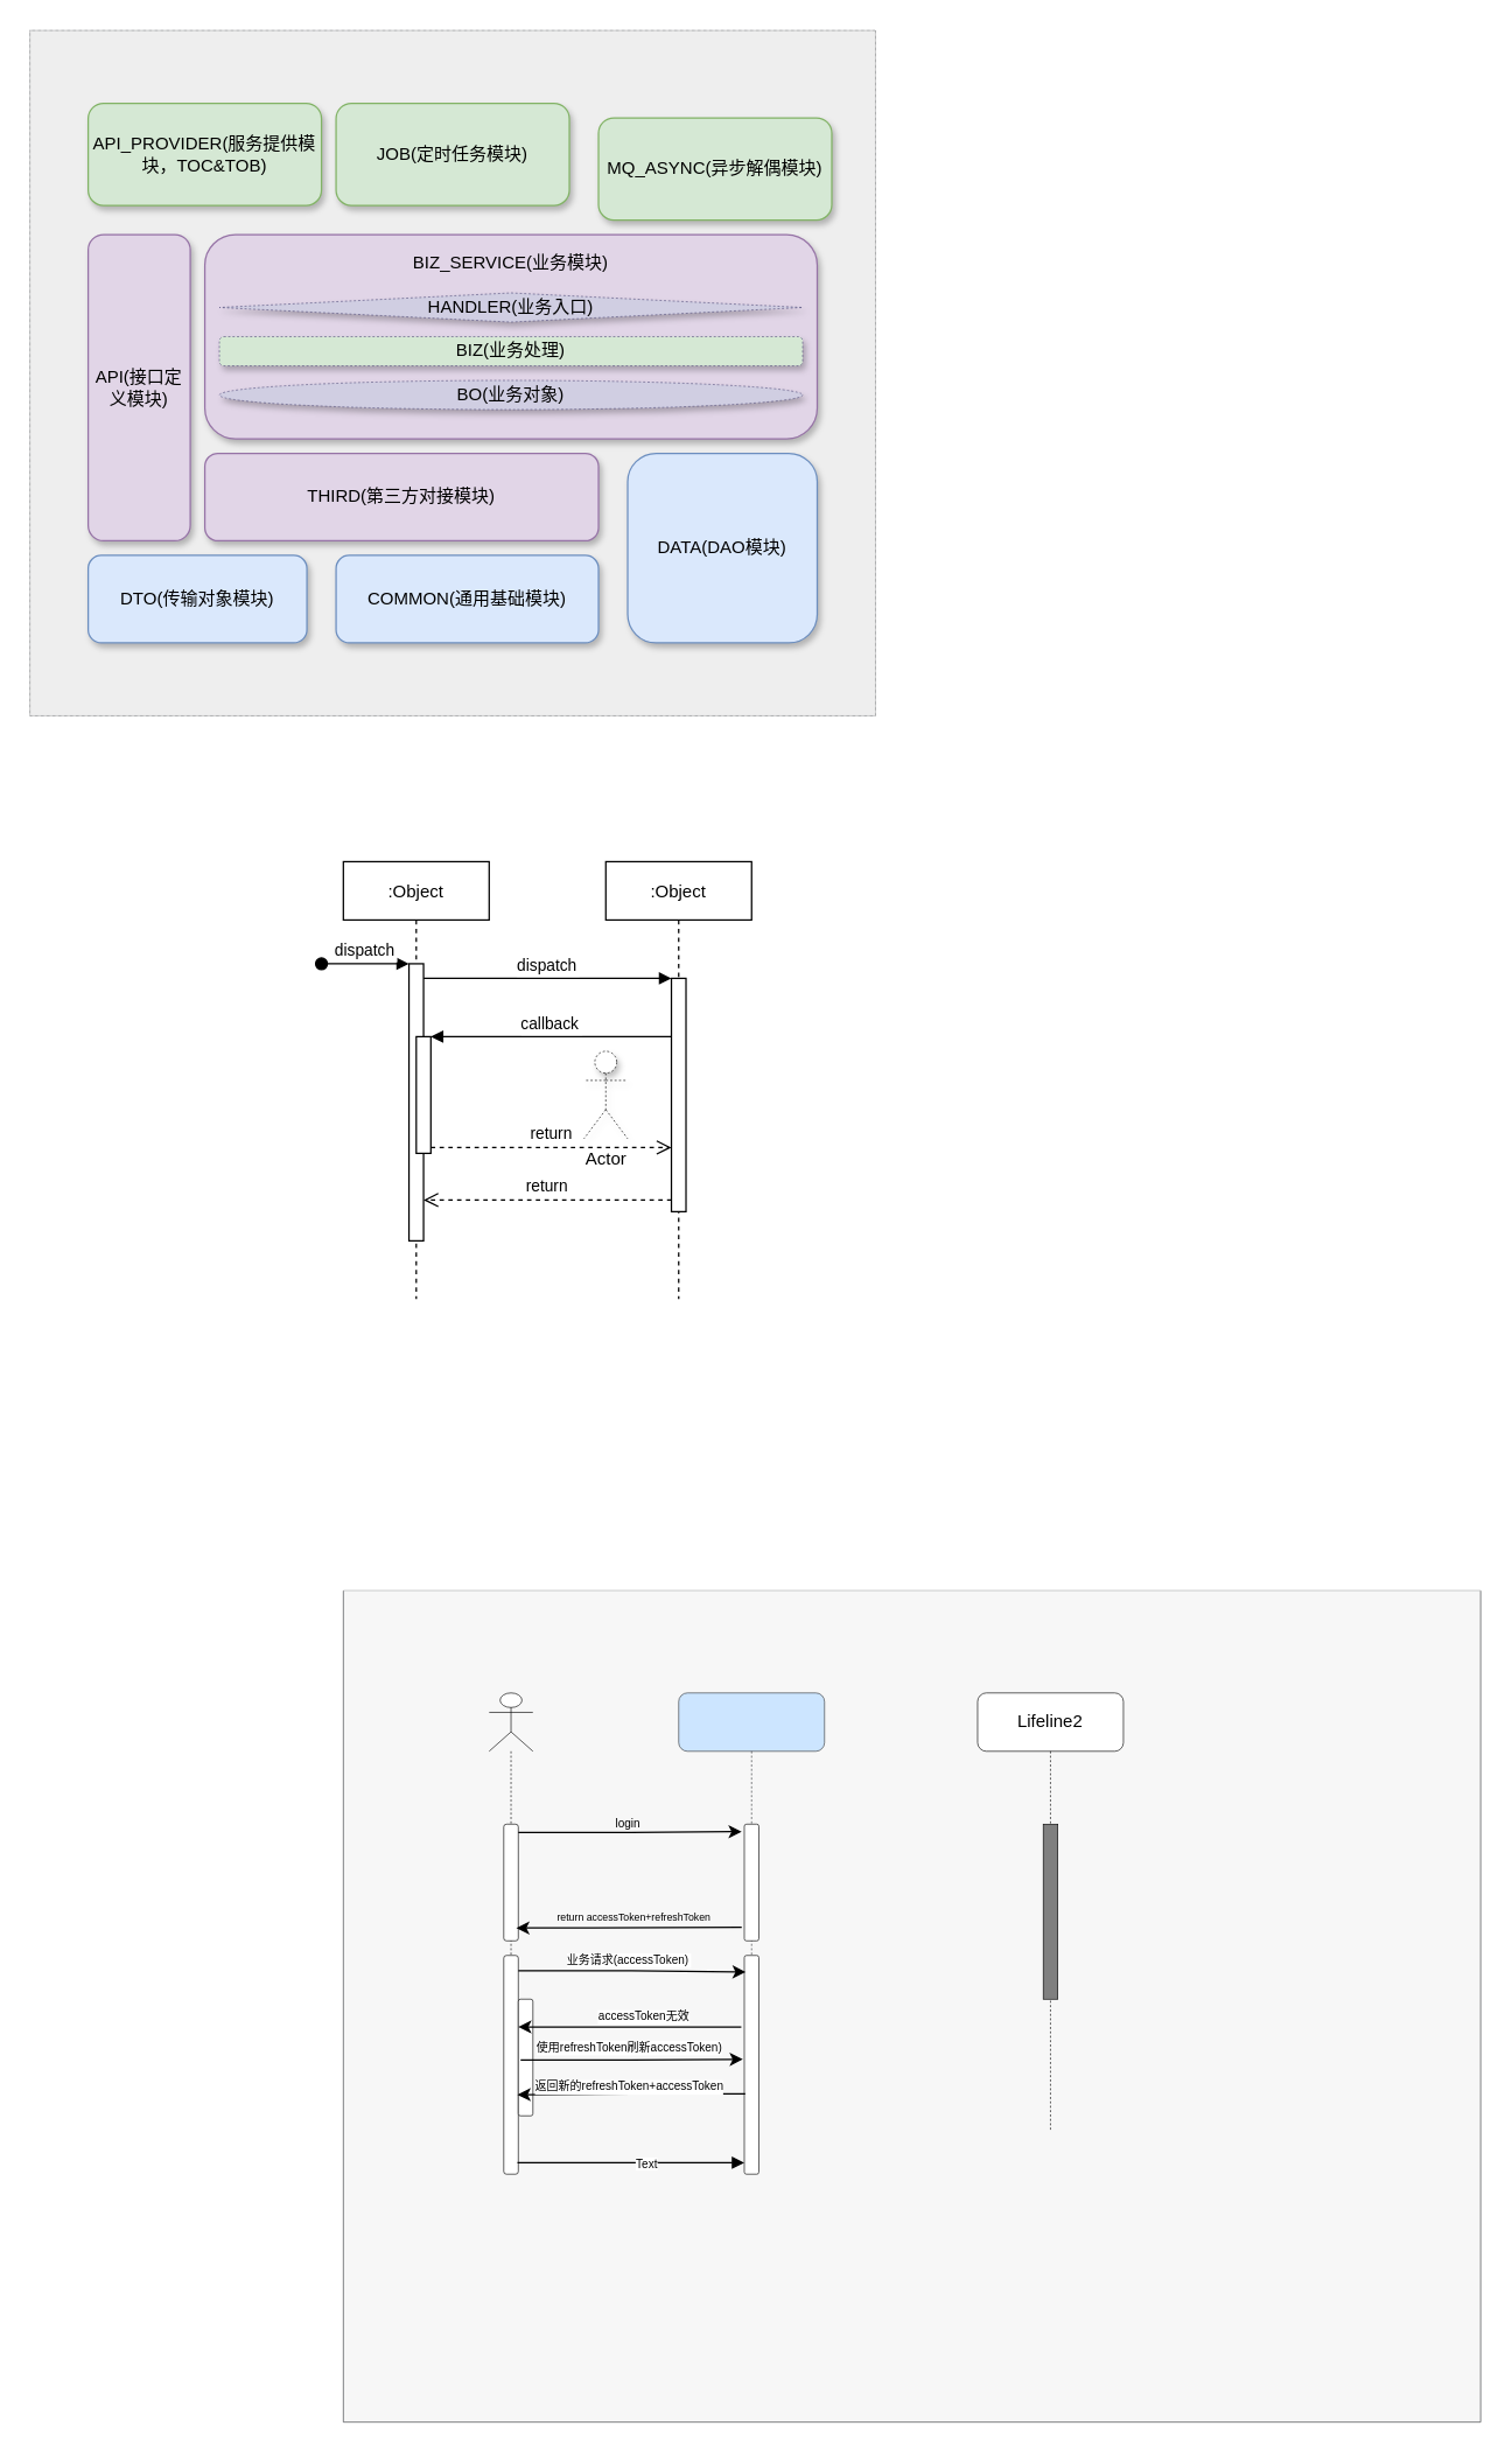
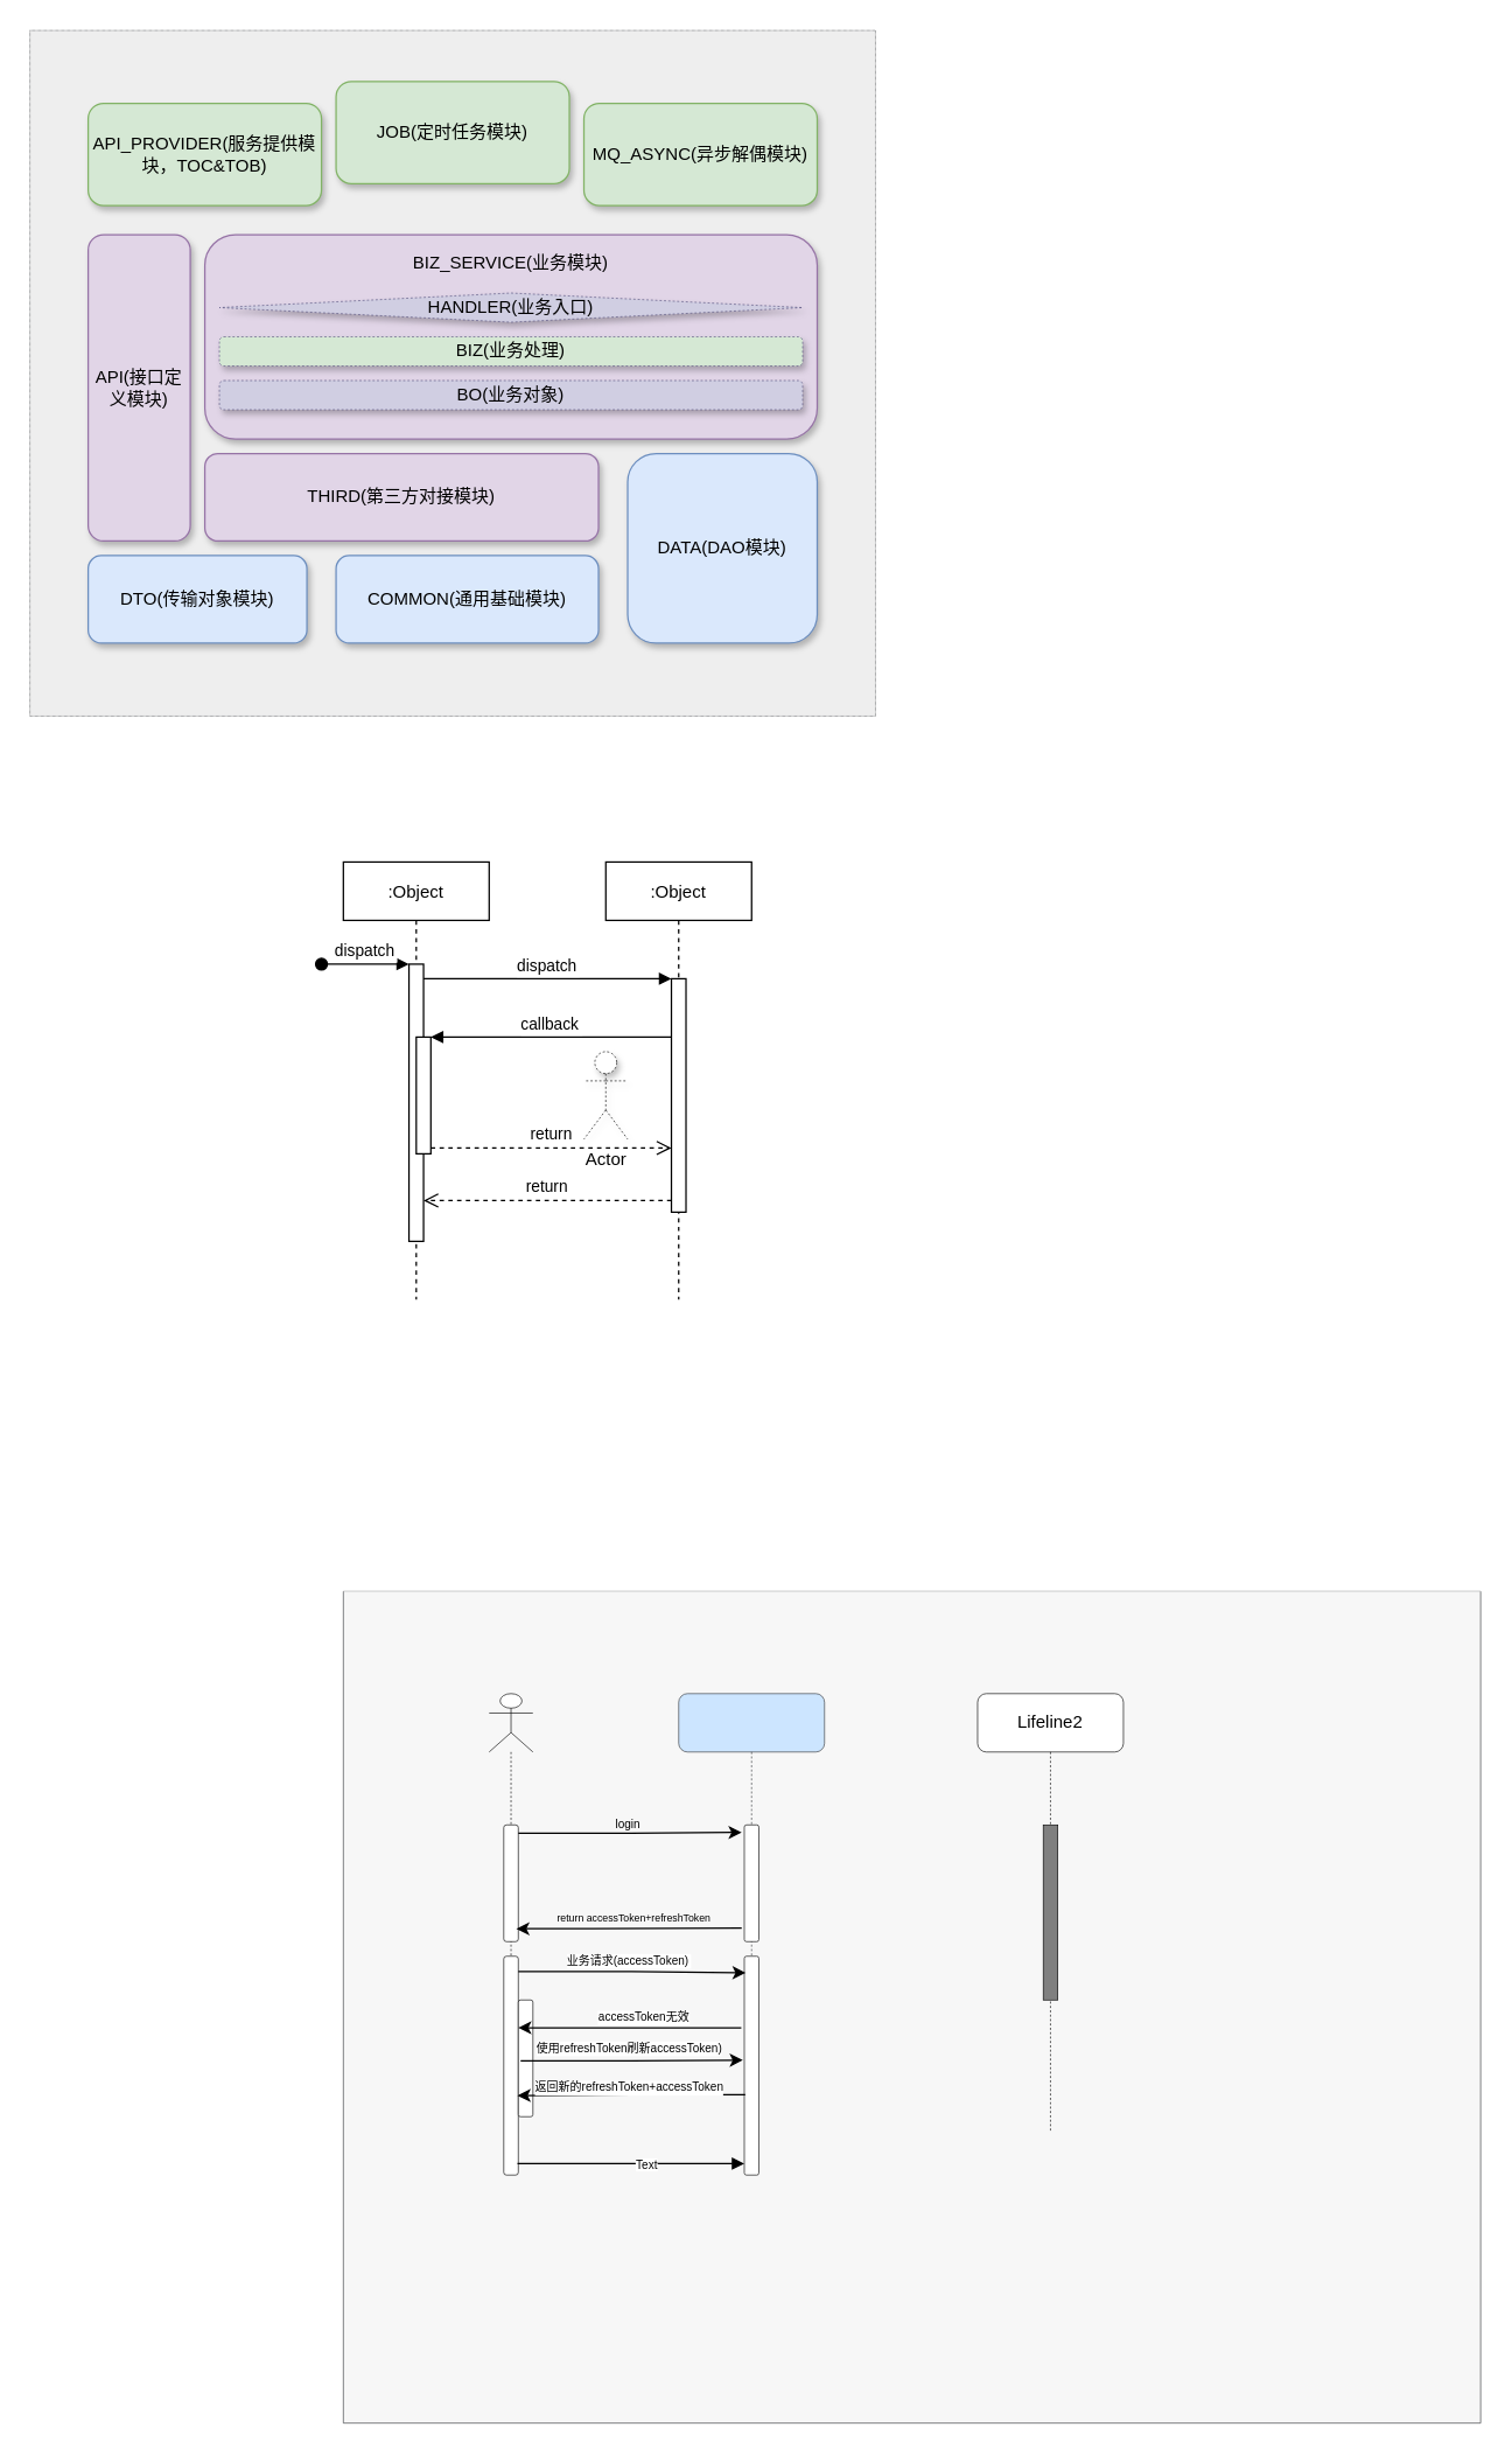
- <mxCell id="20" value="JOB(定时任务模块)" style="rounded=1;whiteSpace=wrap;html=1;fillColor=#d5e8d4;strokeColor=#82b366;shadow=1;" vertex="1" parent="1"><mxGeometry x="230" y="70" width="160" height="70" as="geometry" /></mxCell>
+ <mxCell id="20" value="JOB(定时任务模块)" style="rounded=1;whiteSpace=wrap;html=1;fillColor=#d5e8d4;strokeColor=#82b366;shadow=1;" vertex="1" parent="1"><mxGeometry x="230" y="55" width="160" height="70" as="geometry" /></mxCell>
- <mxCell id="21" value="MQ_ASYNC(异步解偶模块)" style="rounded=1;whiteSpace=wrap;html=1;fillColor=#d5e8d4;strokeColor=#82b366;shadow=1;" vertex="1" parent="1"><mxGeometry x="410" y="80" width="160" height="70" as="geometry" /></mxCell>
+ <mxCell id="21" value="MQ_ASYNC(异步解偶模块)" style="rounded=1;whiteSpace=wrap;html=1;fillColor=#d5e8d4;strokeColor=#82b366;shadow=1;" vertex="1" parent="1"><mxGeometry x="400" y="70" width="160" height="70" as="geometry" /></mxCell>
- <mxCell id="22" value="BO(业务对象)" style="ellipse;whiteSpace=wrap;html=1;fillColor=#d0cee2;strokeColor=#56517e;shadow=1;dashed=1;strokeWidth=0.5;" vertex="1" parent="1"><mxGeometry x="150" y="260" width="400" height="20" as="geometry" /></mxCell>
+ <mxCell id="22" value="BO(业务对象)" style="rounded=1;whiteSpace=wrap;html=1;fillColor=#d0cee2;strokeColor=#56517e;shadow=1;dashed=1;strokeWidth=0.5;" vertex="1" parent="1"><mxGeometry x="150" y="260" width="400" height="20" as="geometry" /></mxCell>
